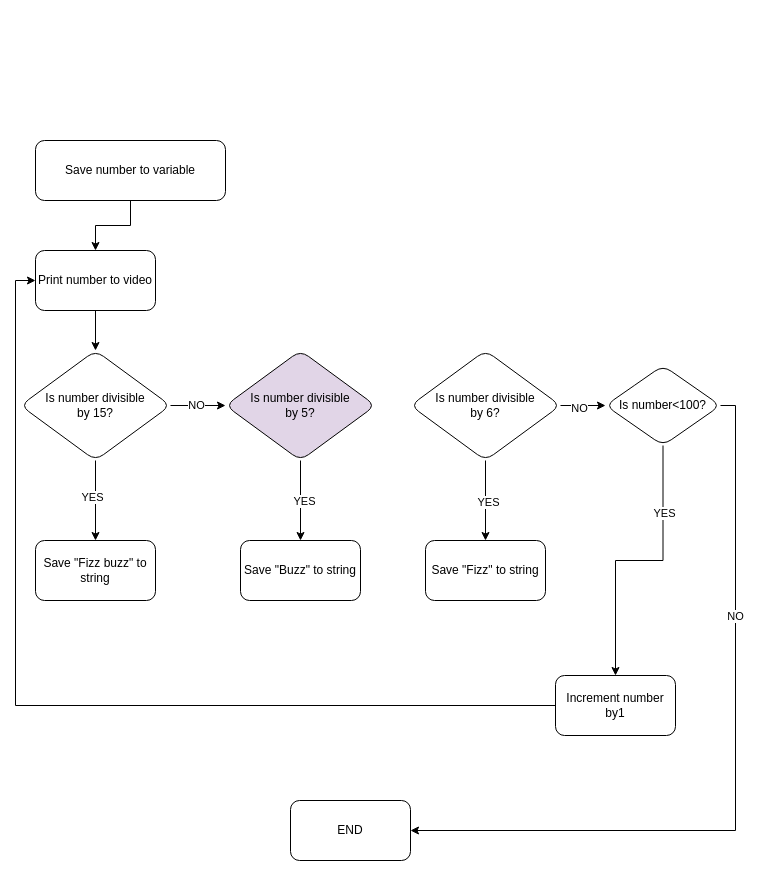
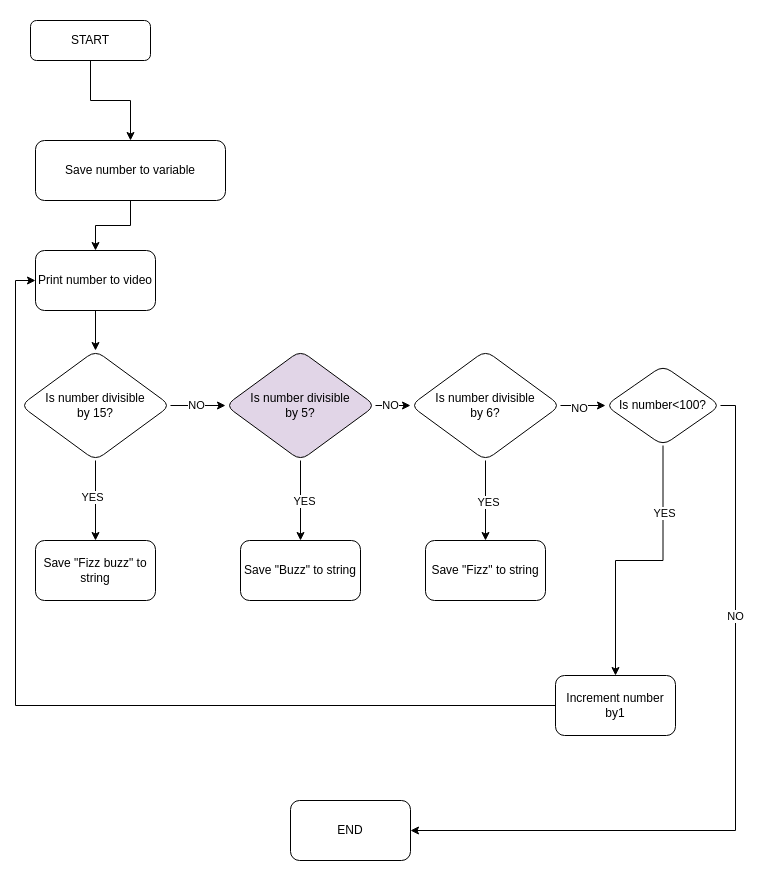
+ <mxCell id="3" value="START" style="rounded=1;whiteSpace=wrap;html=1;fontSize=12;glass=0;strokeWidth=1;shadow=0;" parent="1" vertex="1"><mxGeometry x="30" y="20" width="120" height="40" as="geometry" /></mxCell>
+ <mxCell id="2" value="" style="edgeStyle=orthogonalEdgeStyle;rounded=0;orthogonalLoop=1;jettySize=auto;html=1;" edge="1" parent="1" source="3" target="5"><mxGeometry relative="1" as="geometry" /></mxCell>
+ <mxCell id="16" value="" style="edgeStyle=orthogonalEdgeStyle;rounded=0;orthogonalLoop=1;jettySize=auto;html=1;" edge="1" parent="1" source="18" target="24"><mxGeometry relative="1" as="geometry" /></mxCell>
+ <mxCell id="17" value="NO" style="edgeLabel;html=1;align=center;verticalAlign=middle;resizable=0;points=[];" vertex="1" connectable="0" parent="16"><mxGeometry x="-0.378" y="1" relative="1" as="geometry"><mxPoint as="offset" /></mxGeometry></mxCell>
